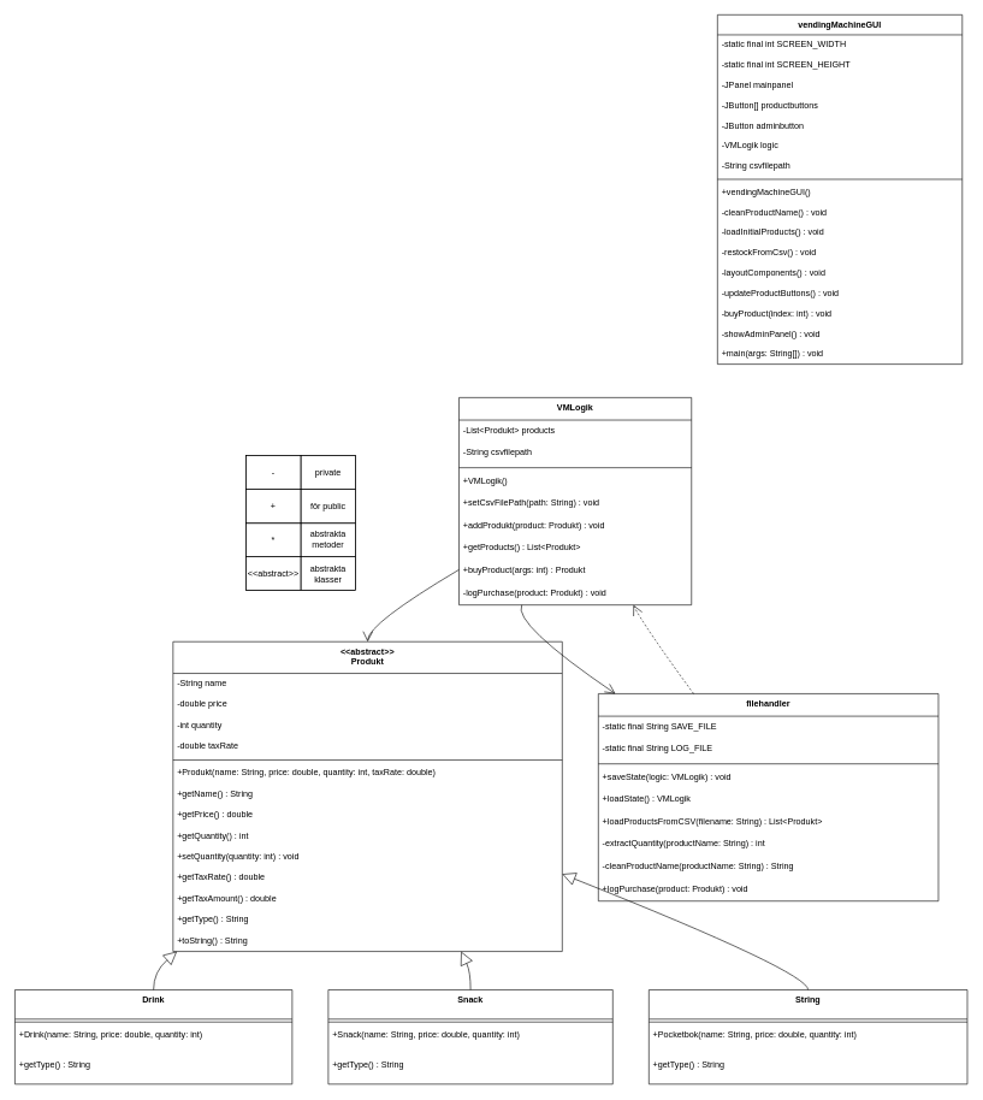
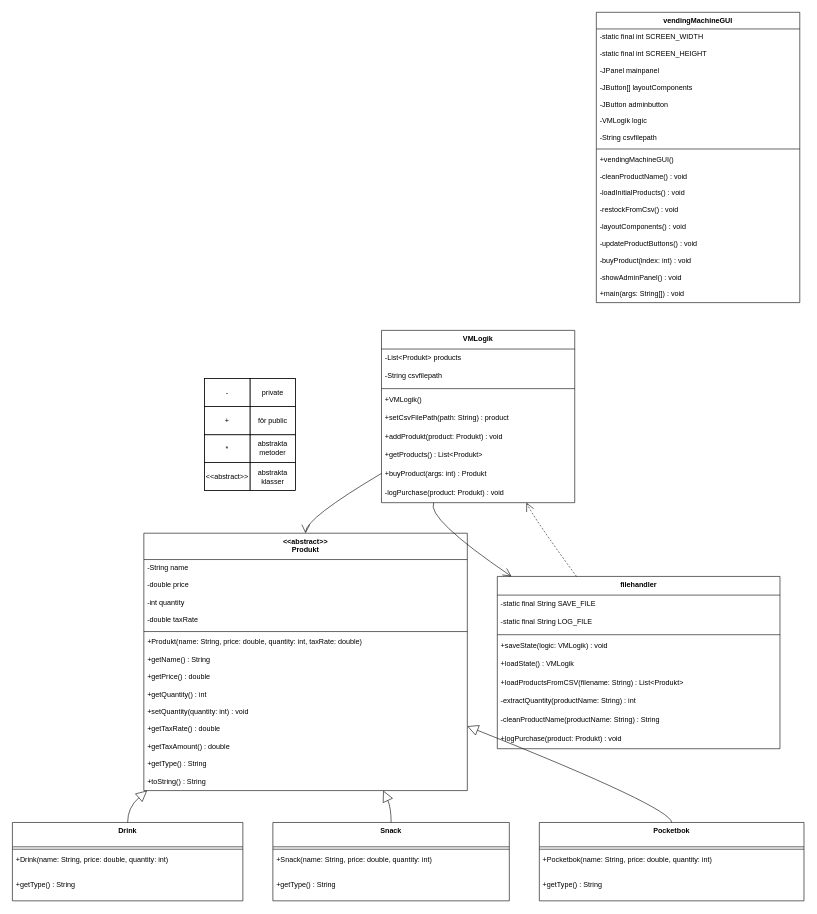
- <mxCell id="33" value="-JButton[] productbuttons" style="text;strokeColor=none;fillColor=none;align=left;verticalAlign=top;spacingLeft=4;spacingRight=4;overflow=hidden;rotatable=0;points=[[0,0.5],[1,0.5]];portConstraint=eastwest;" vertex="1" parent="29"><mxGeometry y="111.765" width="339" height="28" as="geometry" /></mxCell>
+ <mxCell id="33" value="-JButton[] layoutComponents" style="text;strokeColor=none;fillColor=none;align=left;verticalAlign=top;spacingLeft=4;spacingRight=4;overflow=hidden;rotatable=0;points=[[0,0.5],[1,0.5]];portConstraint=eastwest;" vertex="1" parent="29"><mxGeometry y="111.765" width="339" height="28" as="geometry" /></mxCell>
- <mxCell id="52" value="+setCsvFilePath(path: String) : void" style="text;strokeColor=none;fillColor=none;align=left;verticalAlign=top;spacingLeft=4;spacingRight=4;overflow=hidden;rotatable=0;points=[[0,0.5],[1,0.5]];portConstraint=eastwest;" vertex="1" parent="47"><mxGeometry y="132.111" width="322" height="31" as="geometry" /></mxCell>
+ <mxCell id="52" value="+setCsvFilePath(path: String) : product" style="text;strokeColor=none;fillColor=none;align=left;verticalAlign=top;spacingLeft=4;spacingRight=4;overflow=hidden;rotatable=0;points=[[0,0.5],[1,0.5]];portConstraint=eastwest;" vertex="1" parent="47"><mxGeometry y="132.111" width="322" height="31" as="geometry" /></mxCell>
- <mxCell id="25" value="String" style="swimlane;fontStyle=1;align=center;verticalAlign=top;childLayout=stackLayout;horizontal=1;startSize=40.571;horizontalStack=0;resizeParent=1;resizeParentMax=0;resizeLast=0;collapsible=0;marginBottom=0;" vertex="1" parent="1"><mxGeometry x="898" y="1370" width="441" height="130.571" as="geometry" /></mxCell>
+ <mxCell id="25" value="Pocketbok" style="swimlane;fontStyle=1;align=center;verticalAlign=top;childLayout=stackLayout;horizontal=1;startSize=40.571;horizontalStack=0;resizeParent=1;resizeParentMax=0;resizeLast=0;collapsible=0;marginBottom=0;" vertex="1" parent="1"><mxGeometry x="898" y="1370" width="441" height="130.571" as="geometry" /></mxCell>
